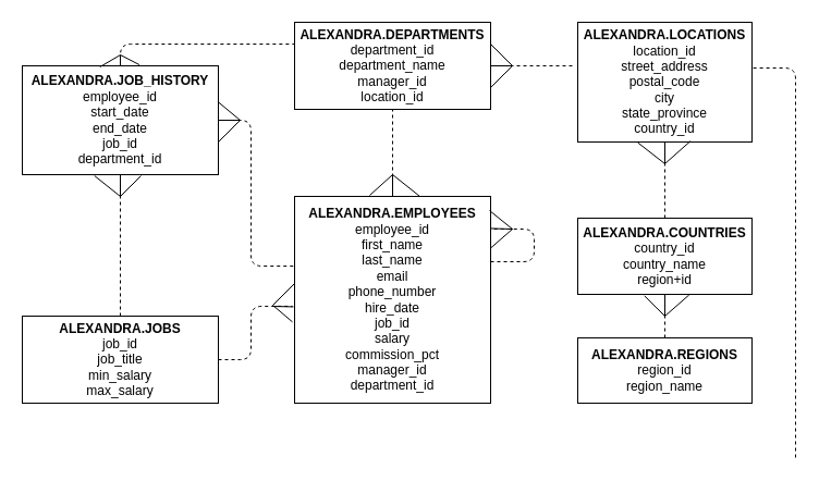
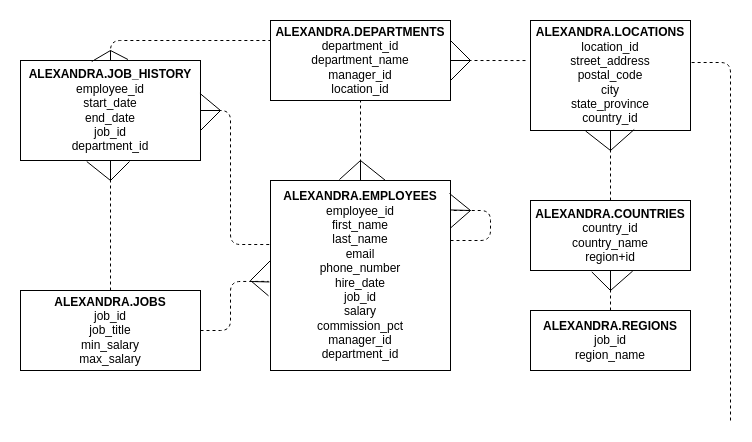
- <mxCell id="3" value="&lt;b&gt;ALEXANDRA.REGIONS&lt;/b&gt;&lt;br&gt;region_id&lt;br&gt;region_name" style="whiteSpace=wrap;html=1;align=center;" vertex="1" parent="1"><mxGeometry x="530" y="310" width="160" height="60" as="geometry" /></mxCell>
+ <mxCell id="3" value="&lt;b&gt;ALEXANDRA.REGIONS&lt;/b&gt;&lt;br&gt;job_id&lt;br&gt;region_name" style="whiteSpace=wrap;html=1;align=center;" vertex="1" parent="1"><mxGeometry x="530" y="310" width="160" height="60" as="geometry" /></mxCell>
